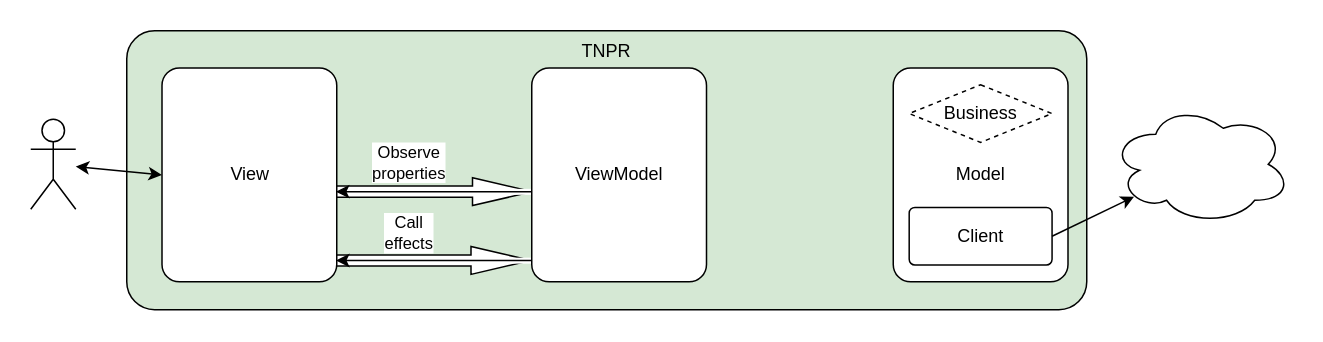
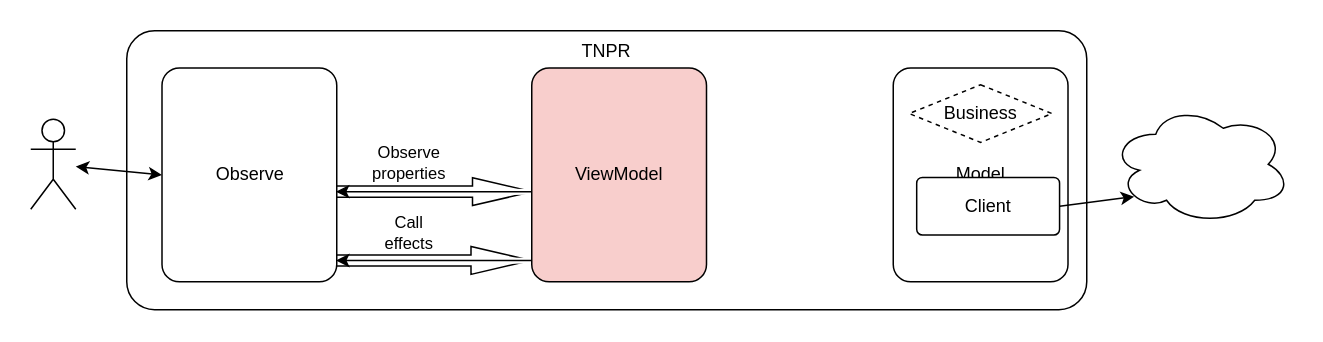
- <mxCell id="4" value="TNPR" style="rounded=1;arcSize=10;whiteSpace=wrap;html=1;align=center;verticalAlign=top;movable=1;resizable=1;rotatable=1;deletable=1;editable=1;connectable=1;fillColor=#d5e8d4;" vertex="1" parent="1"><mxGeometry x="84" y="20" width="640" height="186" as="geometry" /></mxCell>
+ <mxCell id="4" value="TNPR" style="rounded=1;arcSize=10;whiteSpace=wrap;html=1;align=center;verticalAlign=top;movable=1;resizable=1;rotatable=1;deletable=1;editable=1;connectable=1;" vertex="1" parent="1"><mxGeometry x="84" y="20" width="640" height="186" as="geometry" /></mxCell>
- <mxCell id="16" value="View" style="rounded=1;arcSize=10;whiteSpace=wrap;html=1;align=center;verticalAlign=middle;" vertex="1" parent="1"><mxGeometry x="107.5" y="44.8" width="116.5" height="142.6" as="geometry" /></mxCell>
+ <mxCell id="16" value="Observe" style="rounded=1;arcSize=10;whiteSpace=wrap;html=1;align=center;verticalAlign=middle;" vertex="1" parent="1"><mxGeometry x="107.5" y="44.8" width="116.5" height="142.6" as="geometry" /></mxCell>
- <mxCell id="15" value="ViewModel" style="rounded=1;arcSize=10;whiteSpace=wrap;html=1;align=center;verticalAlign=middle;" vertex="1" parent="1"><mxGeometry x="354" y="44.8" width="116.5" height="142.6" as="geometry" /></mxCell>
+ <mxCell id="15" value="ViewModel" style="rounded=1;arcSize=10;whiteSpace=wrap;html=1;align=center;verticalAlign=middle;fillColor=#f8cecc;" vertex="1" parent="1"><mxGeometry x="354" y="44.8" width="116.5" height="142.6" as="geometry" /></mxCell>
- <mxCell id="19" value="Client" style="rounded=1;arcSize=10;whiteSpace=wrap;html=1;align=center;verticalAlign=middle;glass=0;shadow=0;sketch=0;" vertex="1" parent="1"><mxGeometry x="605.63" y="137.76" width="95.25" height="38.44" as="geometry" /></mxCell>
+ <mxCell id="19" value="Client" style="rounded=1;arcSize=10;whiteSpace=wrap;html=1;align=center;verticalAlign=middle;glass=0;shadow=0;sketch=0;" vertex="1" parent="1"><mxGeometry x="610.63" y="117.76" width="95.25" height="38.44" as="geometry" /></mxCell>
